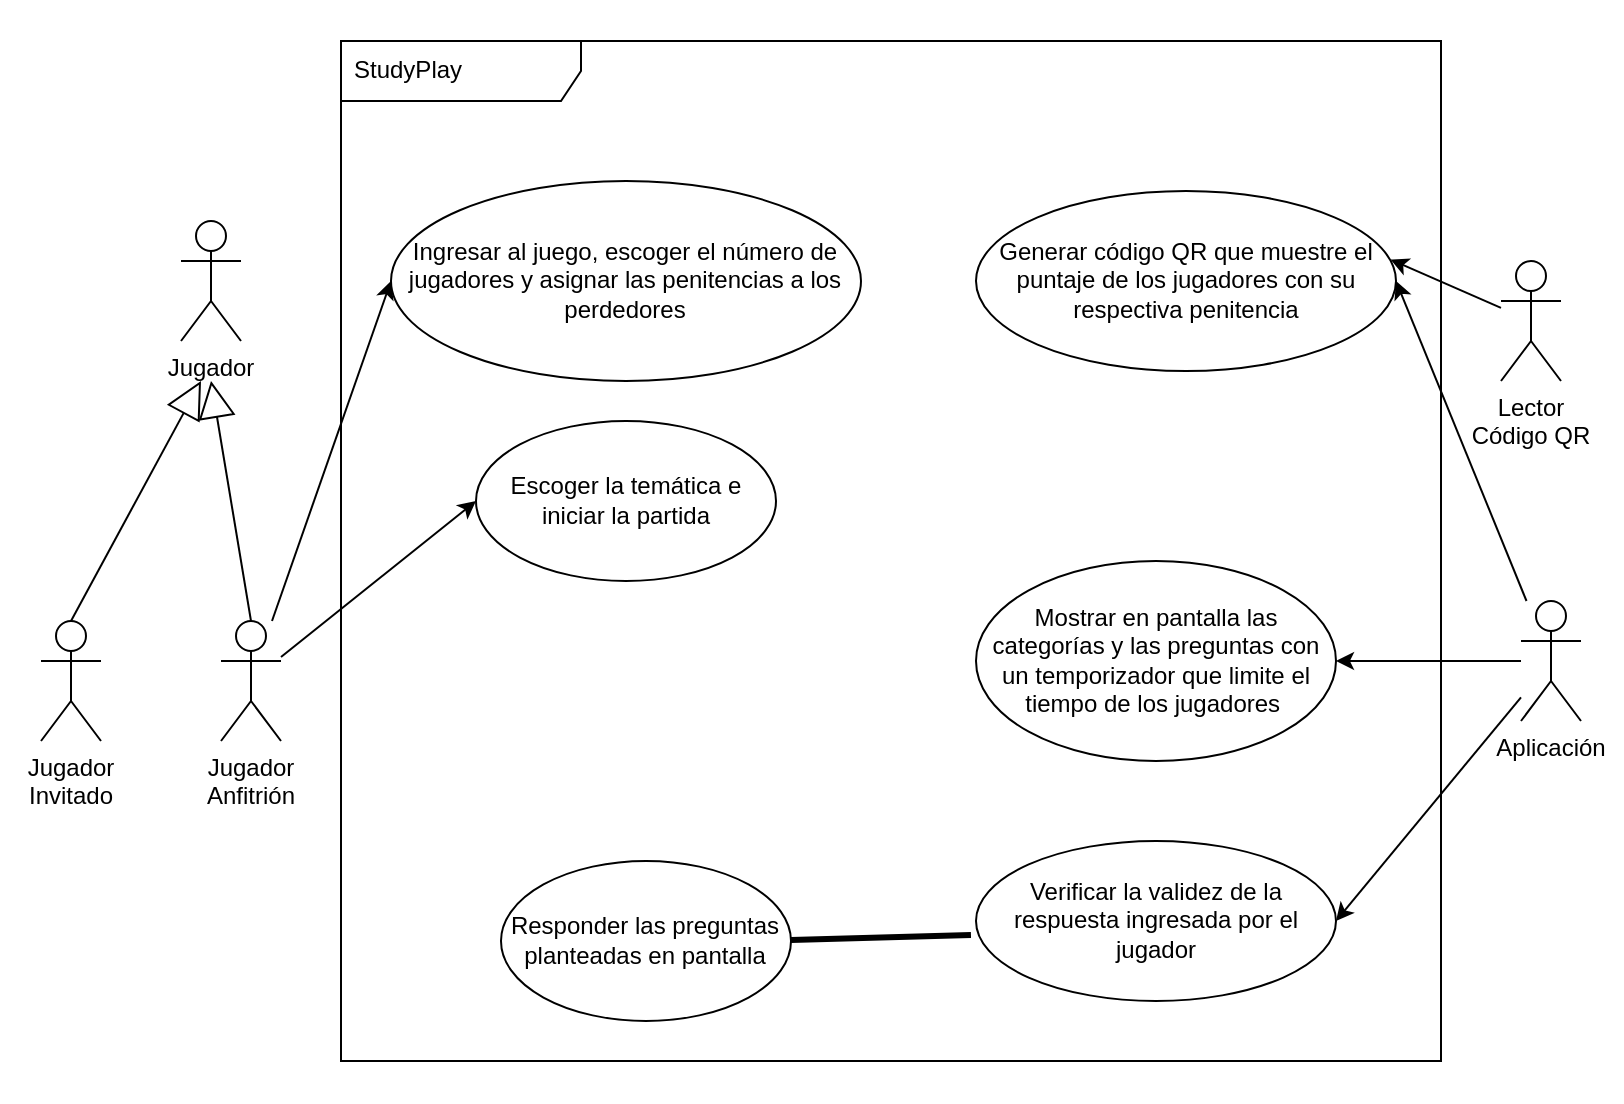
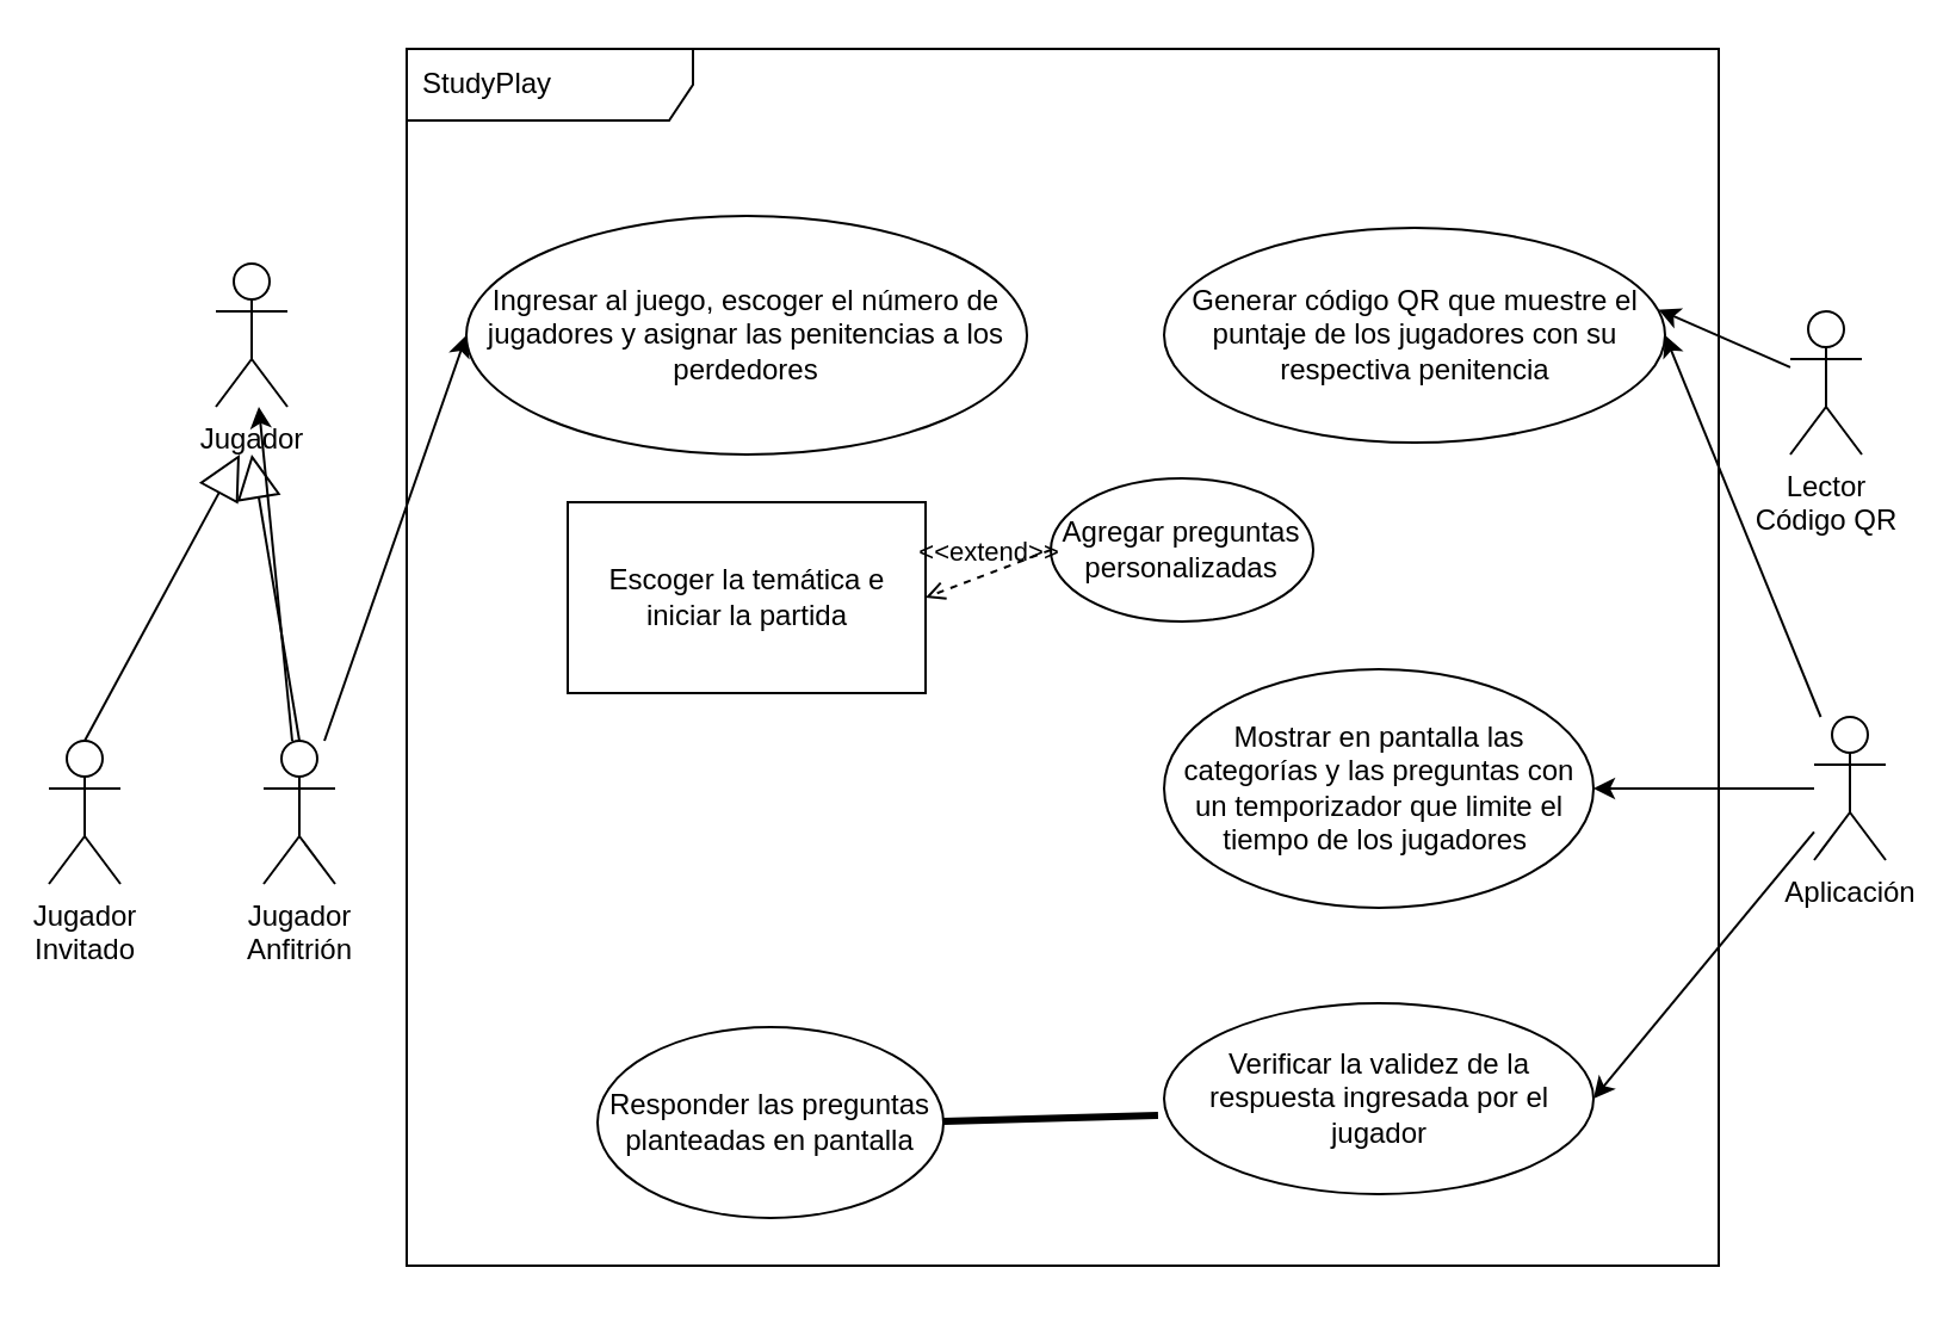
+ <mxCell id="22" value="Agregar preguntas personalizadas" style="ellipse;whiteSpace=wrap;html=1;" vertex="1" parent="1"><mxGeometry x="440" y="200" width="110" height="60" as="geometry" /></mxCell>
+ <mxCell id="24" value="&amp;lt;&amp;lt;extend&amp;gt;&amp;gt;" style="html=1;verticalAlign=bottom;labelBackgroundColor=none;endArrow=open;endFill=0;dashed=1;entryX=1;entryY=0.5;entryDx=0;entryDy=0;exitX=0;exitY=0.5;exitDx=0;exitDy=0;" edge="1" parent="1" source="22" target="18"><mxGeometry width="160" relative="1" as="geometry"><mxPoint x="450" y="280" as="sourcePoint" /><mxPoint x="610" y="280" as="targetPoint" /></mxGeometry></mxCell>
- <mxCell id="18" value="Escoger la temática e iniciar la partida" style="ellipse;whiteSpace=wrap;html=1;" vertex="1" parent="1"><mxGeometry x="237.5" y="210" width="150" height="80" as="geometry" /></mxCell>
+ <mxCell id="18" value="Escoger la temática e iniciar la partida" style="whiteSpace=wrap;html=1;rounded=0;" vertex="1" parent="1"><mxGeometry x="237.5" y="210" width="150" height="80" as="geometry" /></mxCell>
- <mxCell id="4" value="" style="edgeStyle=none;html=1;entryX=0;entryY=0.5;entryDx=0;entryDy=0;" edge="1" parent="1" source="5" target="18"><mxGeometry relative="1" as="geometry" /></mxCell>
+ <mxCell id="4" value="" style="edgeStyle=none;html=1;" edge="1" parent="1" source="5" target="12"><mxGeometry relative="1" as="geometry" /></mxCell>
